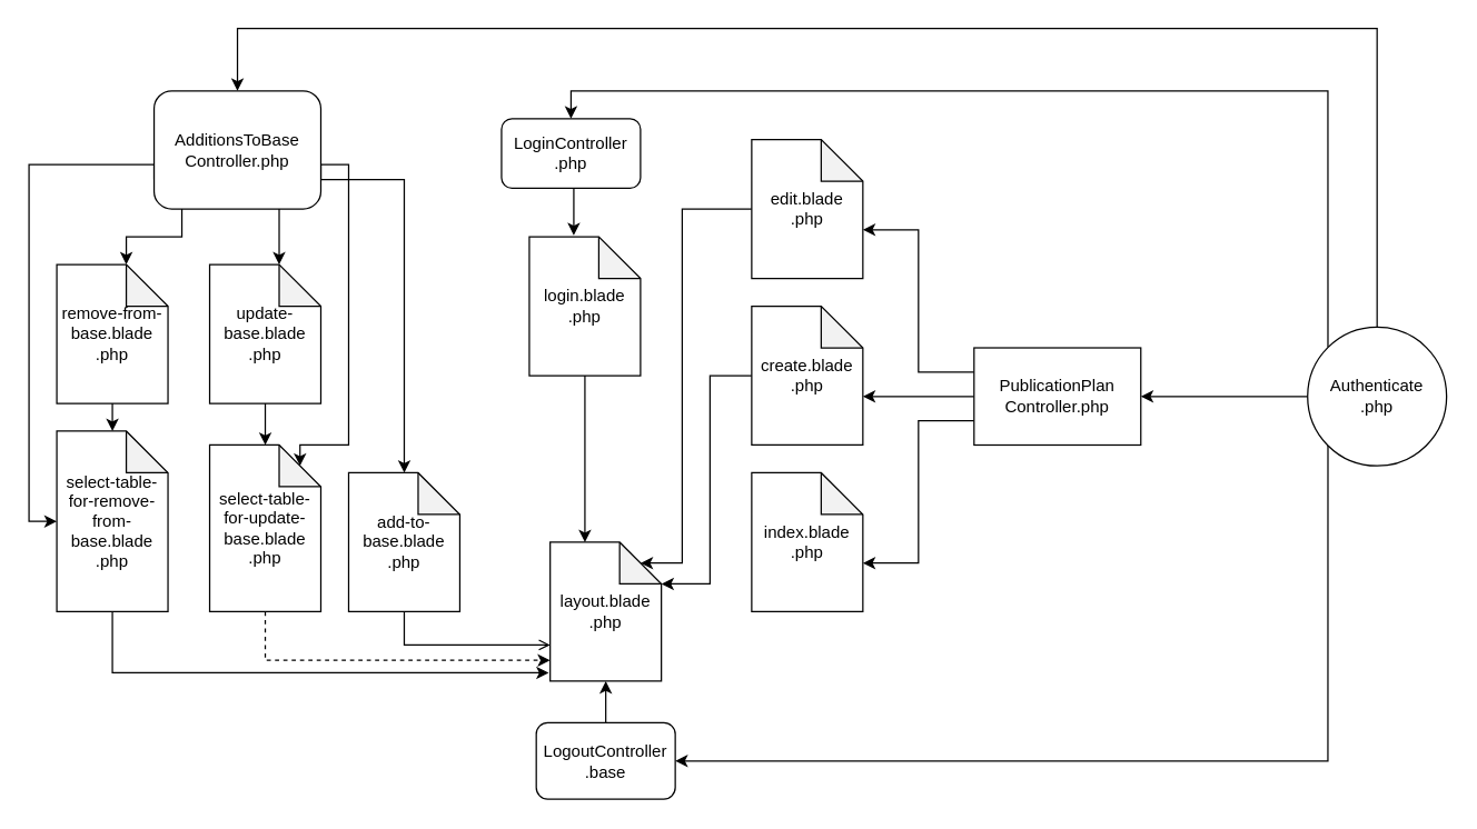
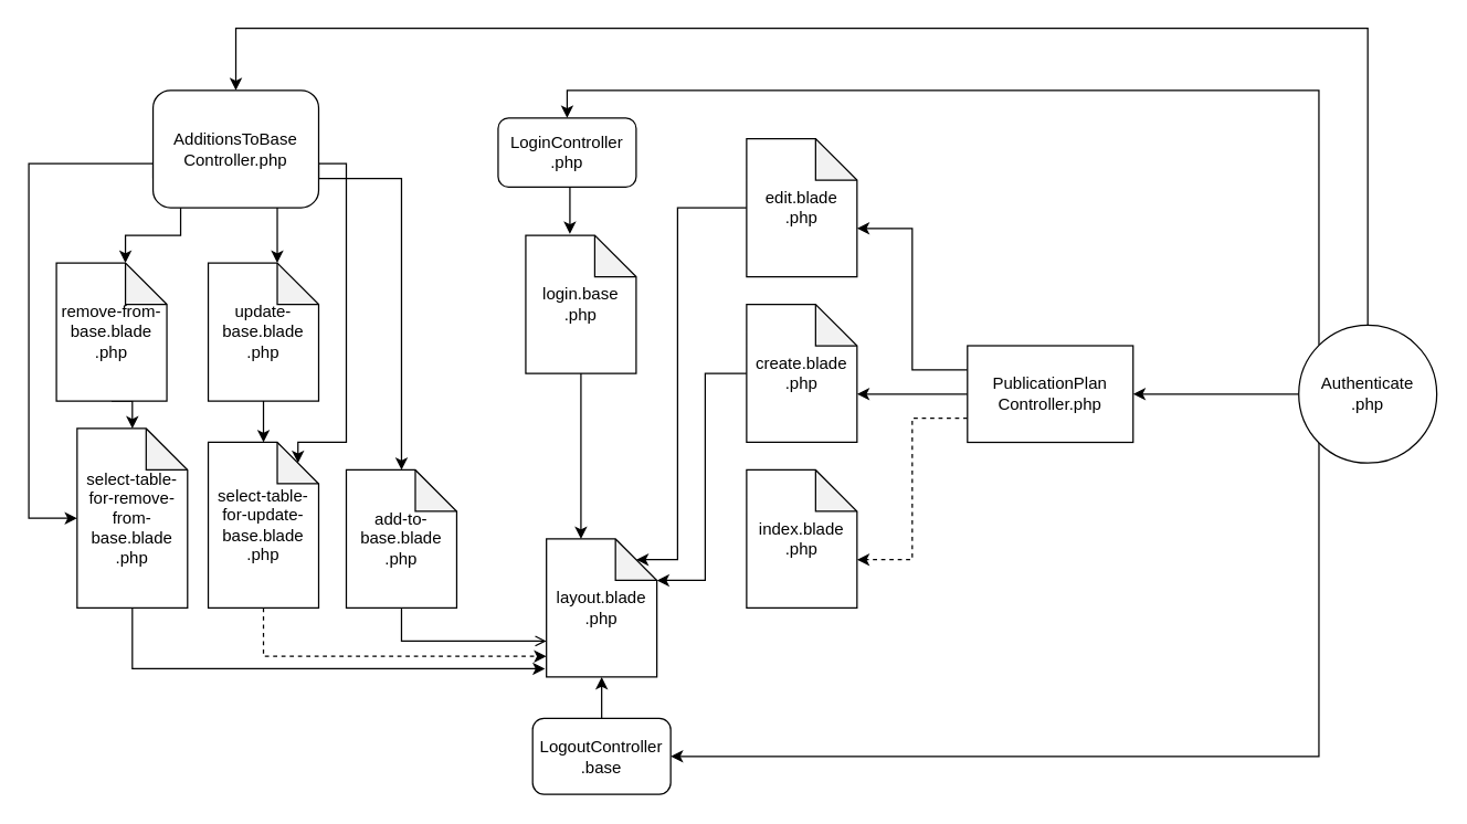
- <mxCell id="9" value="login.blade&lt;br&gt;.php" style="shape=note;whiteSpace=wrap;html=1;backgroundOutline=1;darkOpacity=0.05;" vertex="1" parent="1"><mxGeometry x="380" y="170" width="80" height="100" as="geometry" /></mxCell>
+ <mxCell id="9" value="login.base&lt;br&gt;.php" style="shape=note;whiteSpace=wrap;html=1;backgroundOutline=1;darkOpacity=0.05;" vertex="1" parent="1"><mxGeometry x="380" y="170" width="80" height="100" as="geometry" /></mxCell>
- <mxCell id="22" style="edgeStyle=orthogonalEdgeStyle;rounded=0;orthogonalLoop=1;jettySize=auto;html=1;exitX=0;exitY=0.75;exitDx=0;exitDy=0;entryX=0;entryY=0;entryDx=80;entryDy=65;entryPerimeter=0;" edge="1" parent="1" source="23" target="3"><mxGeometry relative="1" as="geometry" /></mxCell>
+ <mxCell id="22" style="edgeStyle=orthogonalEdgeStyle;rounded=0;orthogonalLoop=1;jettySize=auto;html=1;exitX=0;exitY=0.75;exitDx=0;exitDy=0;entryX=0;entryY=0;entryDx=80;entryDy=65;entryPerimeter=0;dashed=1;" edge="1" parent="1" source="23" target="3"><mxGeometry relative="1" as="geometry" /></mxCell>
- <mxCell id="17" value="select-table-for-remove-from-base.blade&lt;br&gt;.php" style="shape=note;whiteSpace=wrap;html=1;backgroundOutline=1;darkOpacity=0.05;" vertex="1" parent="1"><mxGeometry x="40" y="310" width="80" height="130" as="geometry" /></mxCell>
+ <mxCell id="17" value="select-table-for-remove-from-base.blade&lt;br&gt;.php" style="shape=note;whiteSpace=wrap;html=1;backgroundOutline=1;darkOpacity=0.05;" vertex="1" parent="1"><mxGeometry x="55" y="310" width="80" height="130" as="geometry" /></mxCell>
